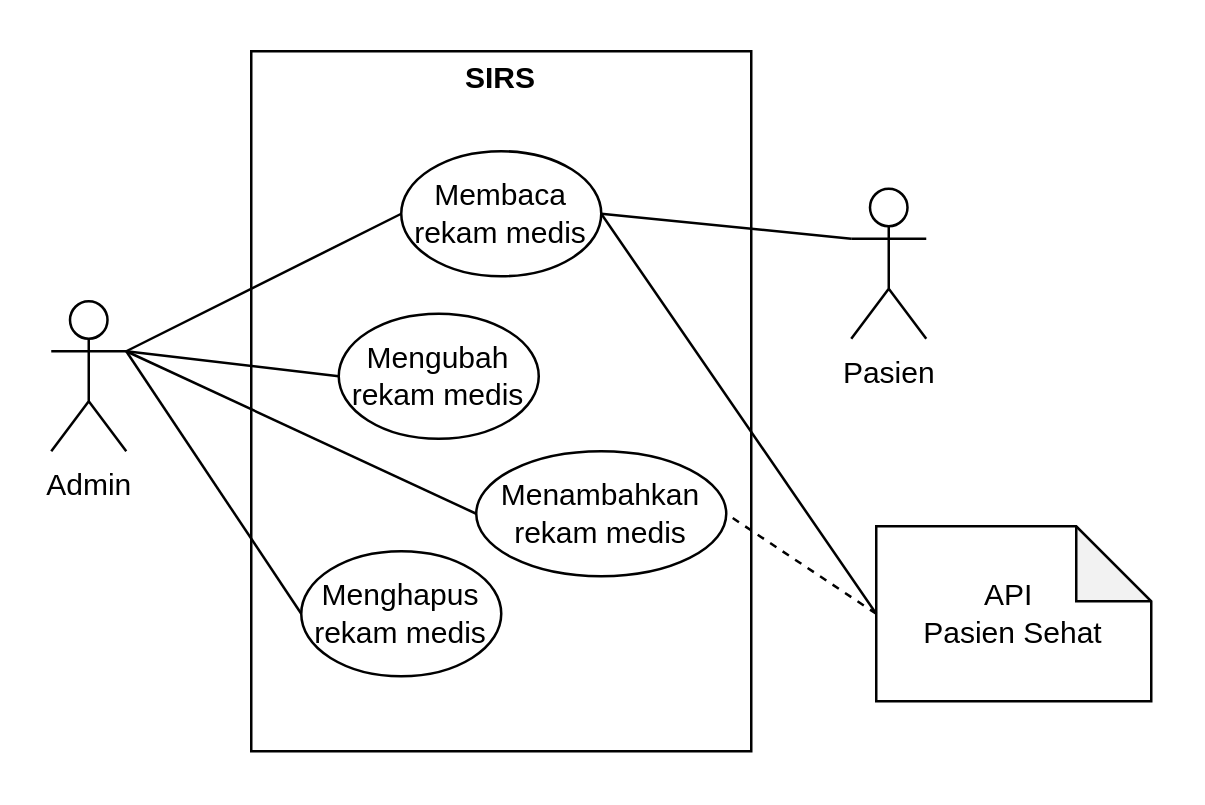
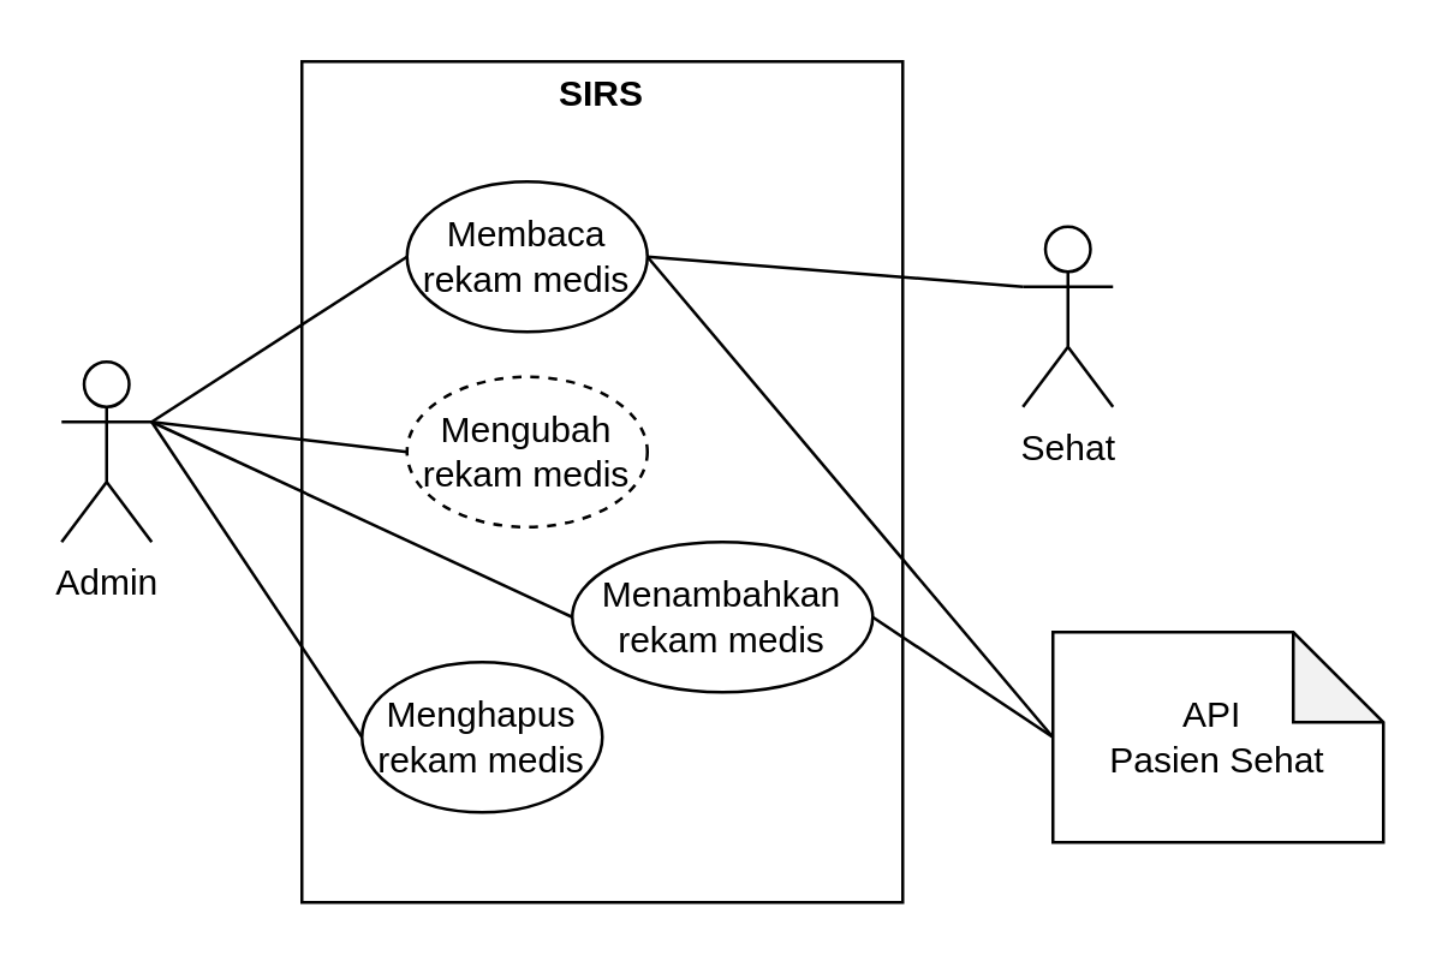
- <mxCell id="5" value="Membaca rekam medis" style="ellipse;whiteSpace=wrap;html=1;" vertex="1" parent="1"><mxGeometry x="160" y="60" width="80" height="50" as="geometry" /></mxCell>
+ <mxCell id="5" value="Membaca rekam medis" style="ellipse;whiteSpace=wrap;html=1;" vertex="1" parent="1"><mxGeometry x="135" y="60" width="80" height="50" as="geometry" /></mxCell>
- <mxCell id="4" value="Pasien" style="shape=umlActor;verticalLabelPosition=bottom;verticalAlign=top;html=1;outlineConnect=0;" vertex="1" parent="1"><mxGeometry x="340" y="75" width="30" height="60" as="geometry" /></mxCell>
+ <mxCell id="4" value="Sehat" style="shape=umlActor;verticalLabelPosition=bottom;verticalAlign=top;html=1;outlineConnect=0;" vertex="1" parent="1"><mxGeometry x="340" y="75" width="30" height="60" as="geometry" /></mxCell>
- <mxCell id="6" value="Mengubah rekam medis" style="ellipse;whiteSpace=wrap;html=1;" vertex="1" parent="1"><mxGeometry x="135" y="125" width="80" height="50" as="geometry" /></mxCell>
+ <mxCell id="6" value="Mengubah rekam medis" style="ellipse;whiteSpace=wrap;html=1;dashed=1;" vertex="1" parent="1"><mxGeometry x="135" y="125" width="80" height="50" as="geometry" /></mxCell>
- <mxCell id="16" value="" style="endArrow=none;html=1;rounded=0;entryX=1;entryY=0.5;entryDx=0;entryDy=0;exitX=0;exitY=0.5;exitDx=0;exitDy=0;exitPerimeter=0;dashed=1;" edge="1" parent="1" source="14" target="8"><mxGeometry width="50" height="50" relative="1" as="geometry"><mxPoint x="190" y="250" as="sourcePoint" /><mxPoint x="240" y="200" as="targetPoint" /></mxGeometry></mxCell>
+ <mxCell id="16" value="" style="endArrow=none;html=1;rounded=0;entryX=1;entryY=0.5;entryDx=0;entryDy=0;exitX=0;exitY=0.5;exitDx=0;exitDy=0;exitPerimeter=0;" edge="1" parent="1" source="14" target="8"><mxGeometry width="50" height="50" relative="1" as="geometry"><mxPoint x="190" y="250" as="sourcePoint" /><mxPoint x="240" y="200" as="targetPoint" /></mxGeometry></mxCell>
